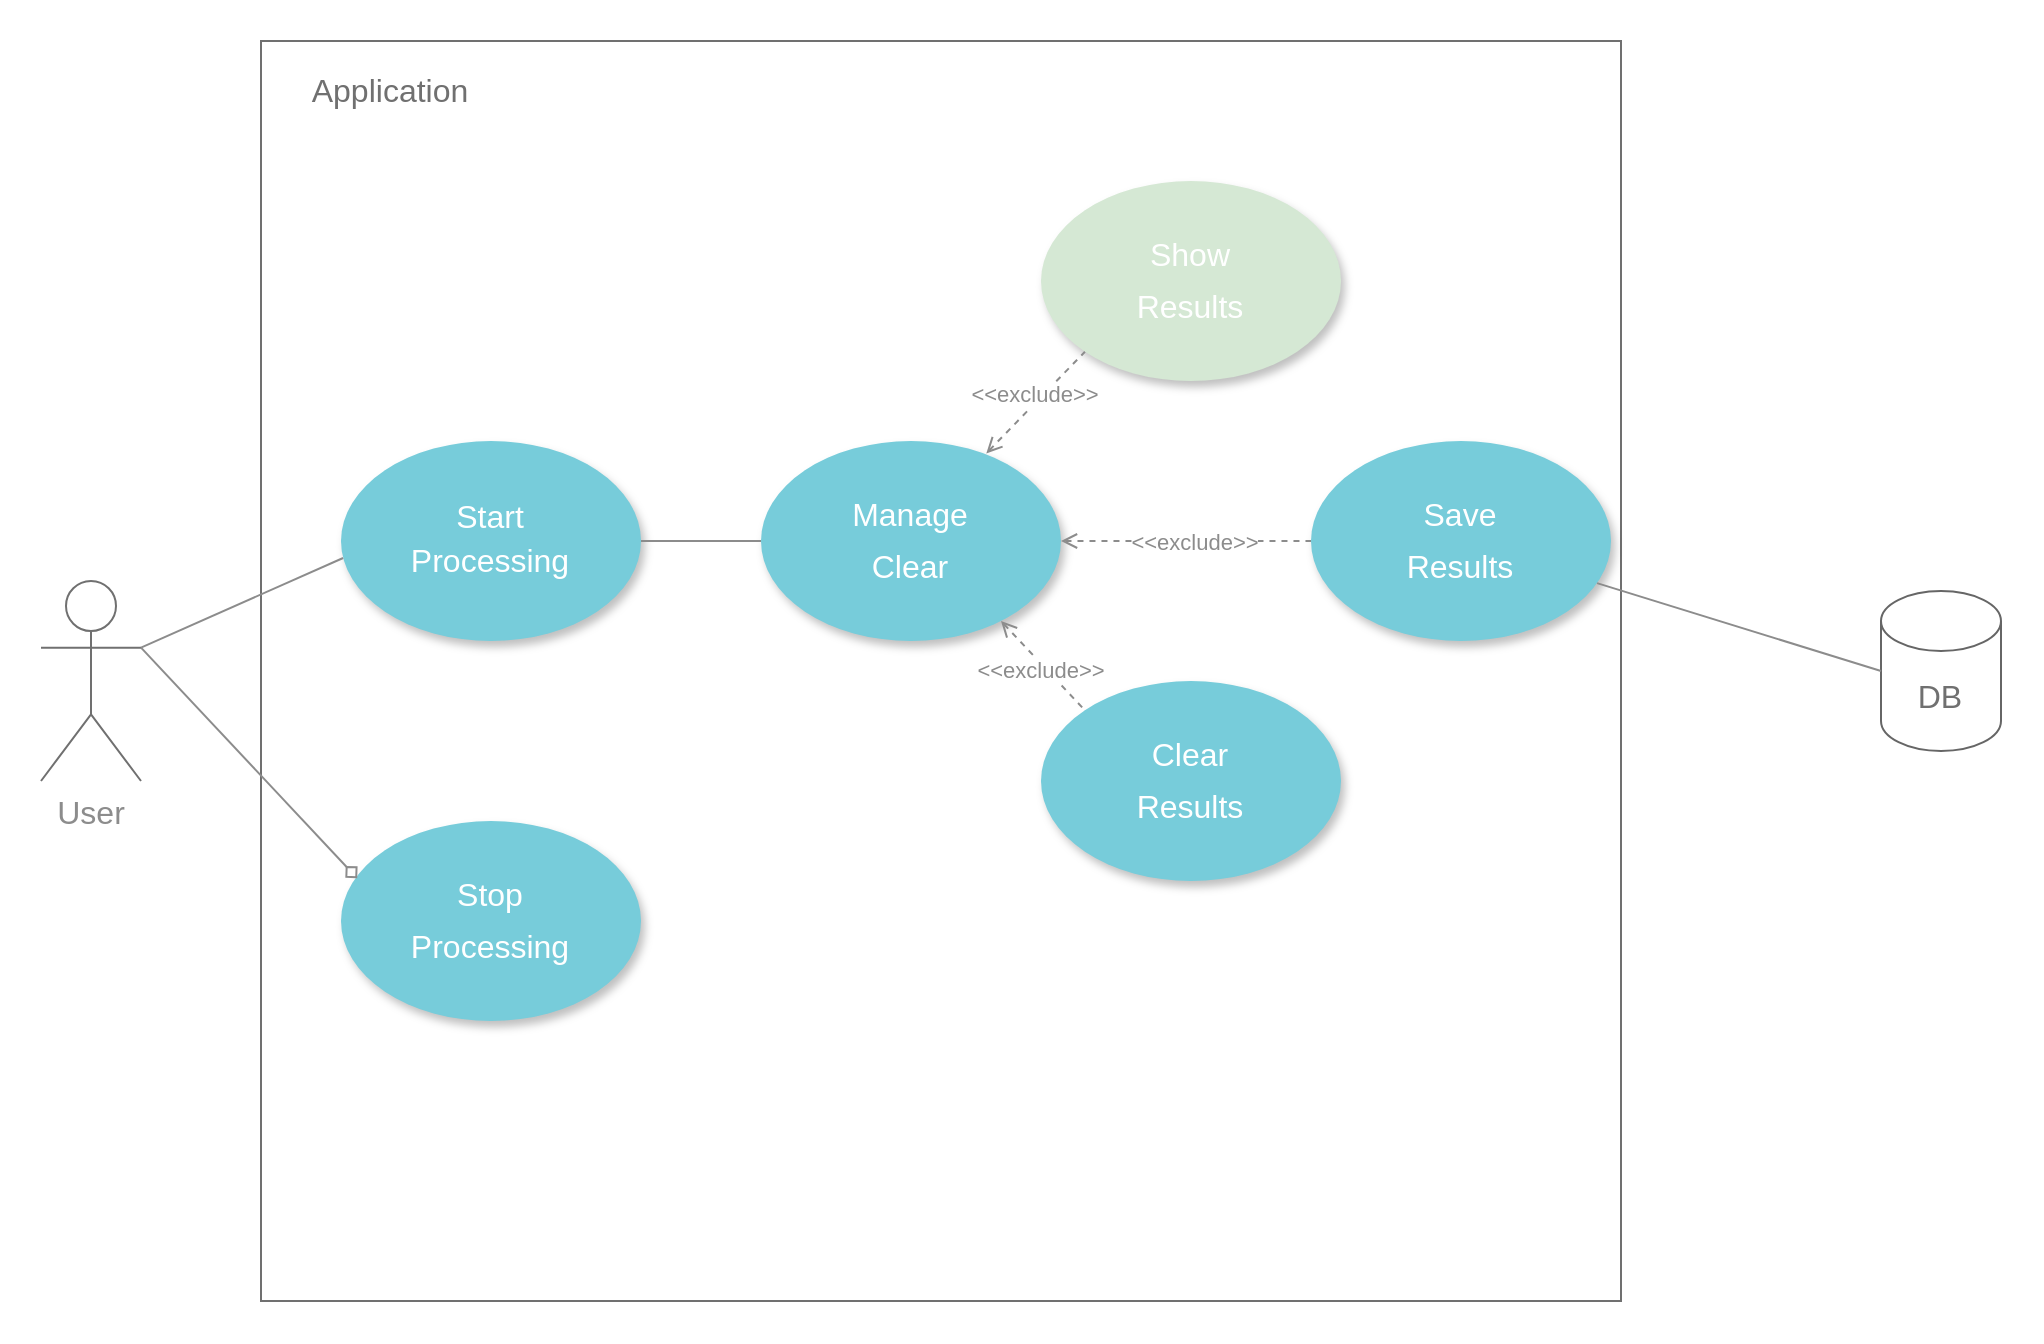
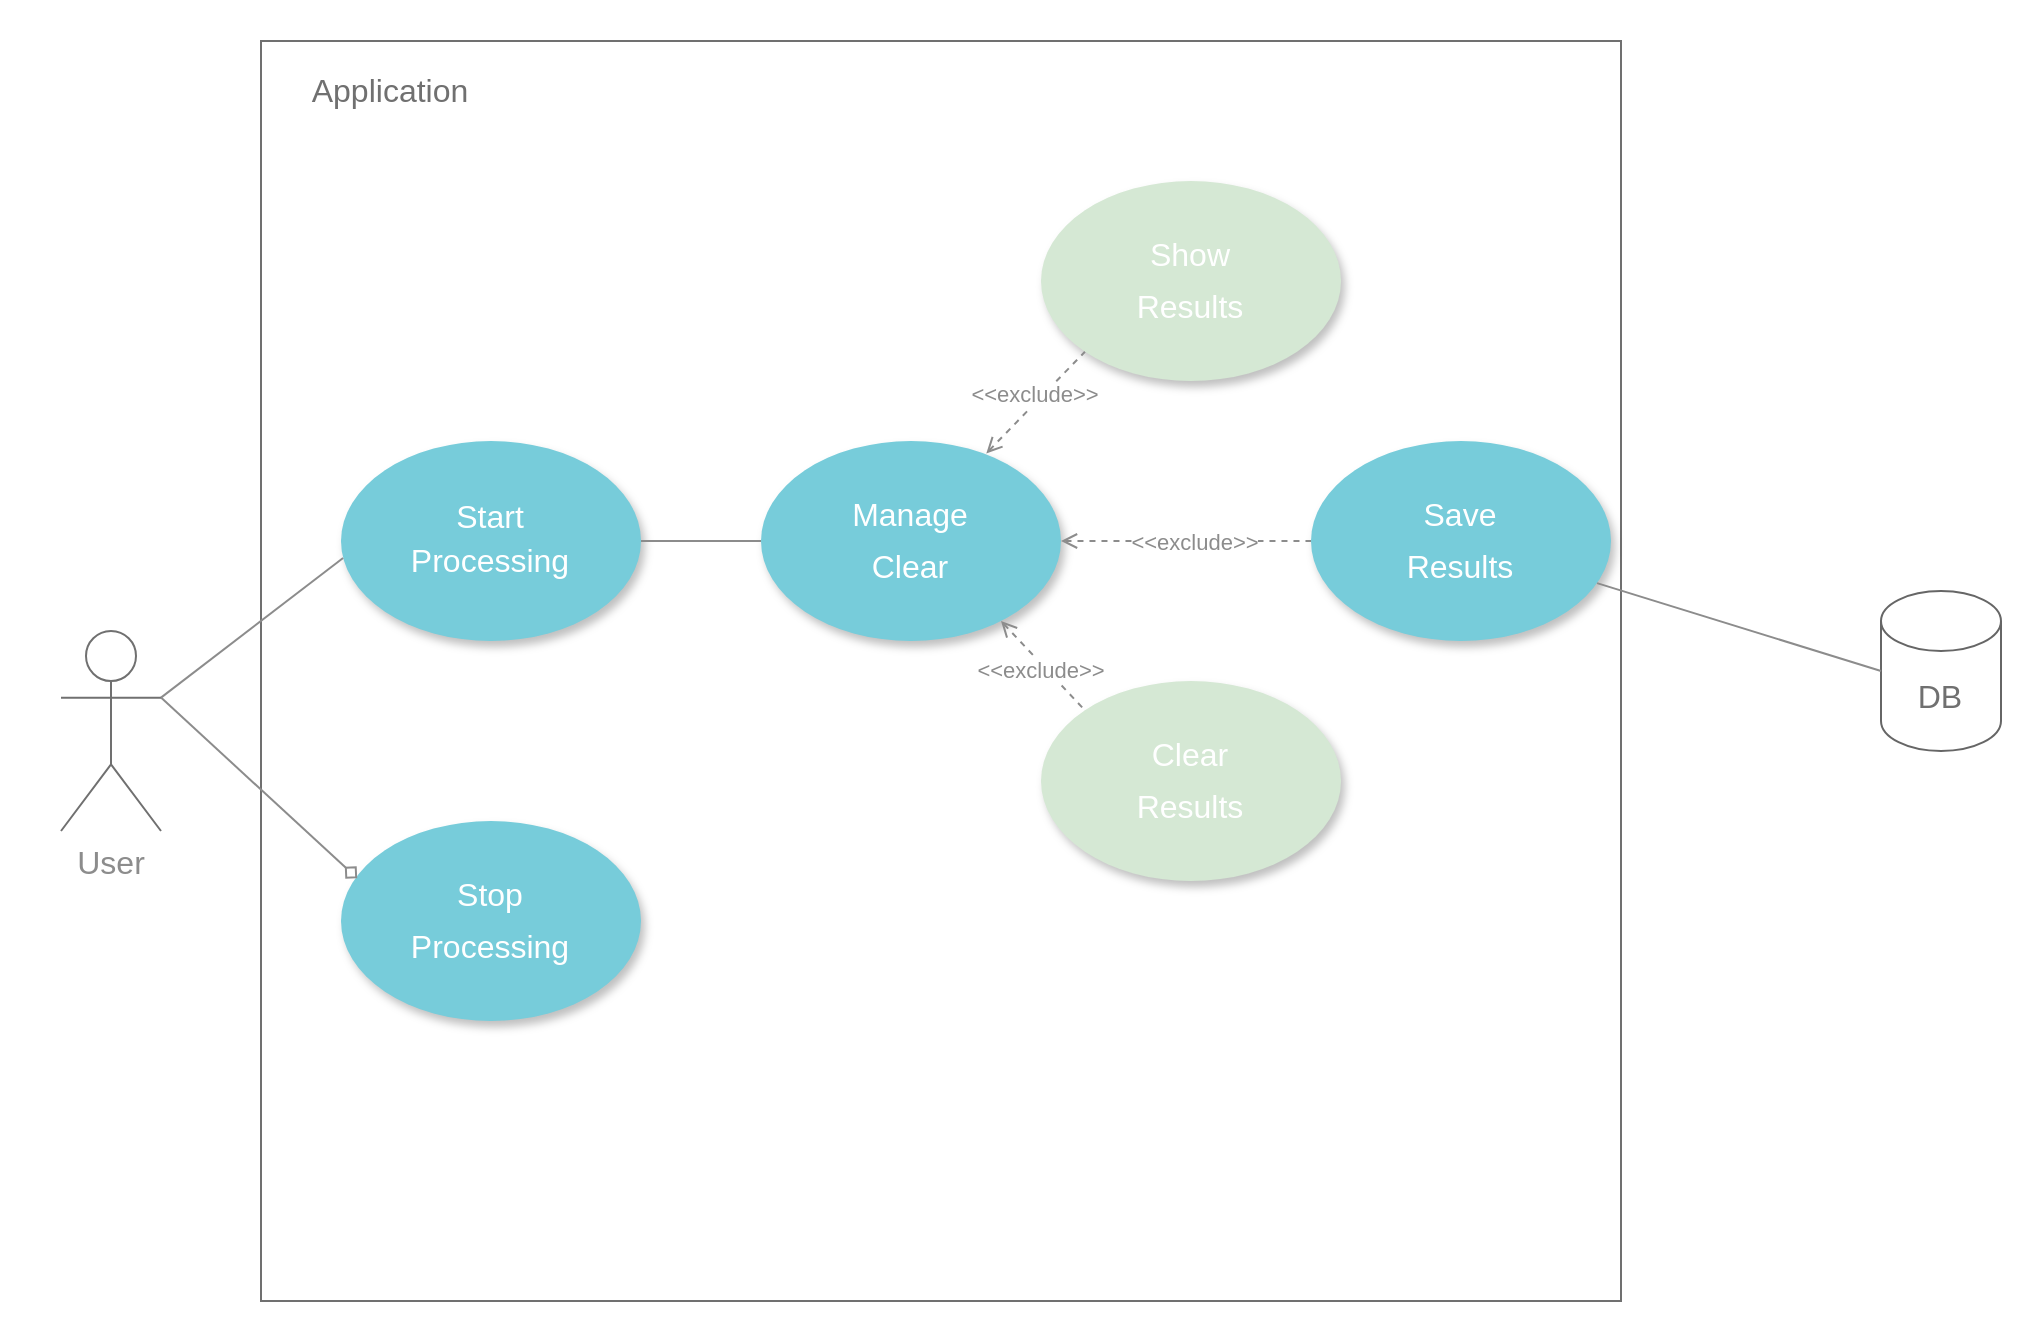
- <mxCell id="3" value="&lt;font style=&quot;font-size: 16px&quot; color=&quot;#8c8c8c&quot;&gt;User&lt;/font&gt;" style="shape=umlActor;verticalLabelPosition=bottom;verticalAlign=top;html=1;outlineConnect=0;strokeColor=#707070;" parent="1" vertex="1"><mxGeometry x="20" y="290" width="50" height="100" as="geometry" /></mxCell>
+ <mxCell id="3" value="&lt;font style=&quot;font-size: 16px&quot; color=&quot;#8c8c8c&quot;&gt;User&lt;/font&gt;" style="shape=umlActor;verticalLabelPosition=bottom;verticalAlign=top;html=1;outlineConnect=0;strokeColor=#707070;" parent="1" vertex="1"><mxGeometry x="30" y="315" width="50" height="100" as="geometry" /></mxCell>
- <mxCell id="12" value="&lt;span style=&quot;font-size: 16px ; line-height: 160%&quot;&gt;&lt;font color=&quot;#ffffff&quot;&gt;Clear&lt;br&gt;Results&lt;/font&gt;&lt;br&gt;&lt;/span&gt;" style="ellipse;whiteSpace=wrap;html=1;strokeColor=none;shadow=1;fillColor=#77CCDA;" vertex="1" parent="1"><mxGeometry x="520" y="340" width="150" height="100" as="geometry" /></mxCell>
+ <mxCell id="12" value="&lt;span style=&quot;font-size: 16px ; line-height: 160%&quot;&gt;&lt;font color=&quot;#ffffff&quot;&gt;Clear&lt;br&gt;Results&lt;/font&gt;&lt;br&gt;&lt;/span&gt;" style="ellipse;whiteSpace=wrap;html=1;strokeColor=none;shadow=1;fillColor=#d5e8d4;" vertex="1" parent="1"><mxGeometry x="520" y="340" width="150" height="100" as="geometry" /></mxCell>
